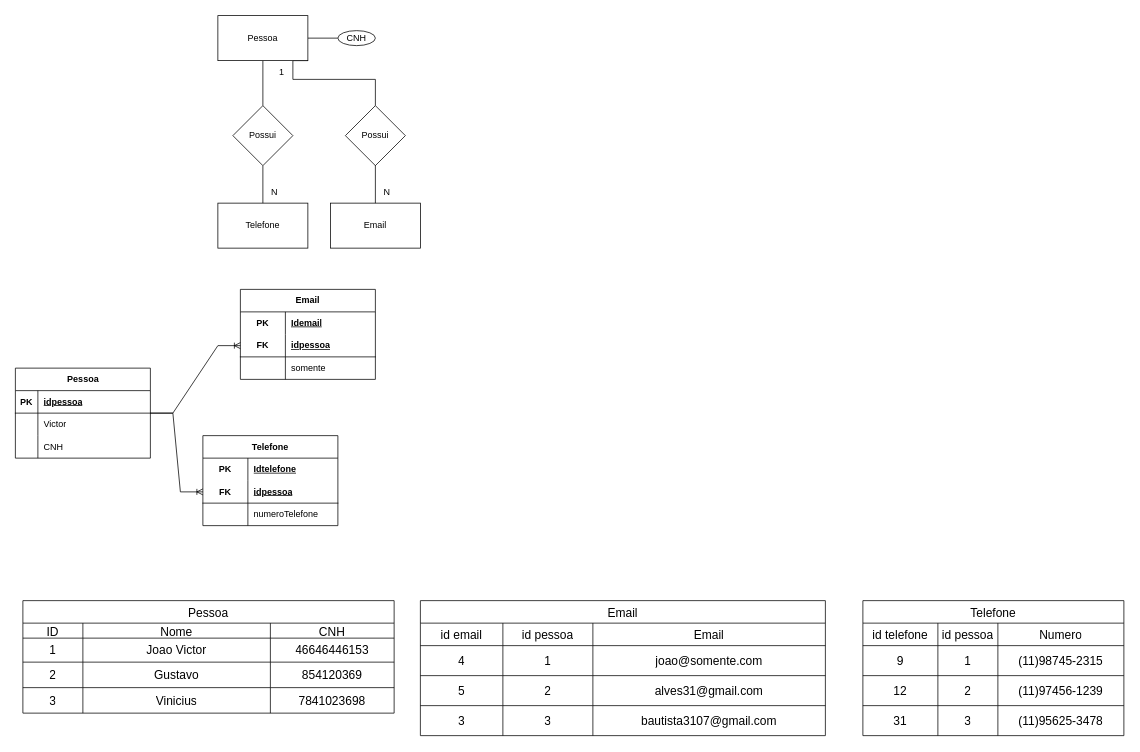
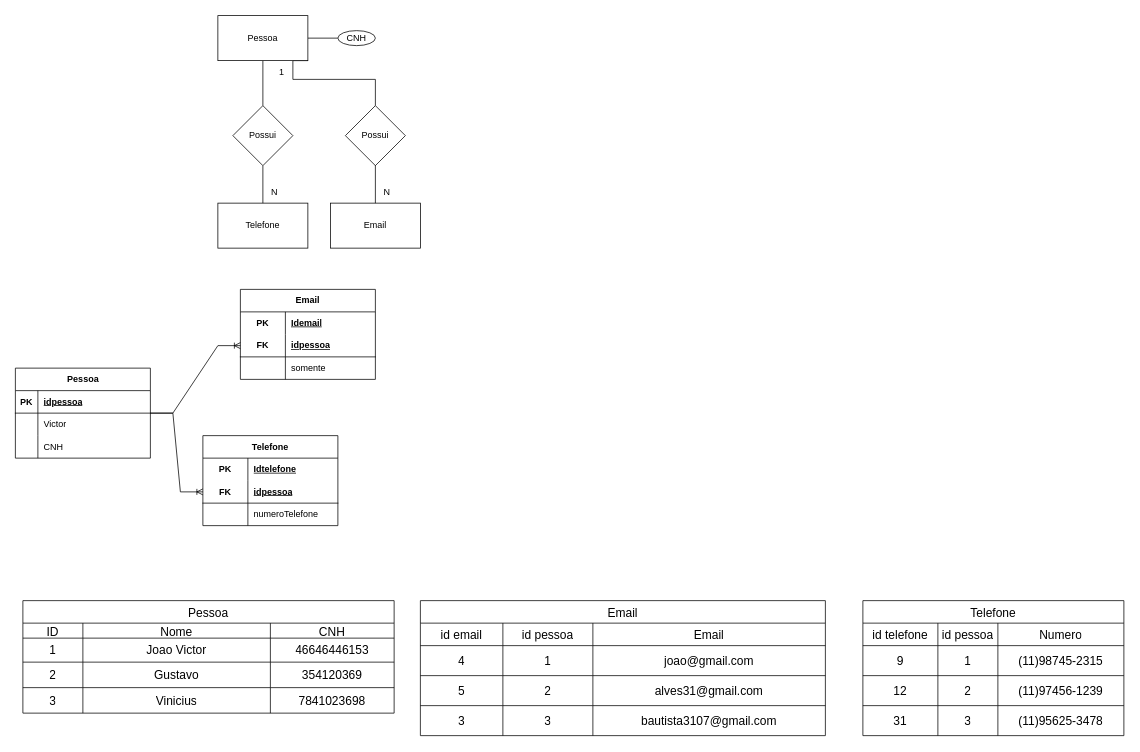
- <mxCell id="71" value="joao@somente.com" style="shape=partialRectangle;html=1;whiteSpace=wrap;connectable=0;strokeColor=inherit;overflow=hidden;fillColor=none;top=0;left=0;bottom=0;right=0;pointerEvents=1;fontSize=16;" vertex="1" parent="68"><mxGeometry x="230" width="310" height="40" as="geometry"><mxRectangle width="310" height="40" as="alternateBounds" /></mxGeometry></mxCell>
+ <mxCell id="71" value="joao@gmail.com" style="shape=partialRectangle;html=1;whiteSpace=wrap;connectable=0;strokeColor=inherit;overflow=hidden;fillColor=none;top=0;left=0;bottom=0;right=0;pointerEvents=1;fontSize=16;" vertex="1" parent="68"><mxGeometry x="230" width="310" height="40" as="geometry"><mxRectangle width="310" height="40" as="alternateBounds" /></mxGeometry></mxCell>
- <mxCell id="58" value="854120369" style="shape=partialRectangle;html=1;whiteSpace=wrap;connectable=0;strokeColor=inherit;overflow=hidden;fillColor=none;top=0;left=0;bottom=0;right=0;pointerEvents=1;fontSize=16;" vertex="1" parent="55"><mxGeometry x="330" width="165" height="34" as="geometry"><mxRectangle width="165" height="34" as="alternateBounds" /></mxGeometry></mxCell>
+ <mxCell id="58" value="354120369" style="shape=partialRectangle;html=1;whiteSpace=wrap;connectable=0;strokeColor=inherit;overflow=hidden;fillColor=none;top=0;left=0;bottom=0;right=0;pointerEvents=1;fontSize=16;" vertex="1" parent="55"><mxGeometry x="330" width="165" height="34" as="geometry"><mxRectangle width="165" height="34" as="alternateBounds" /></mxGeometry></mxCell>
